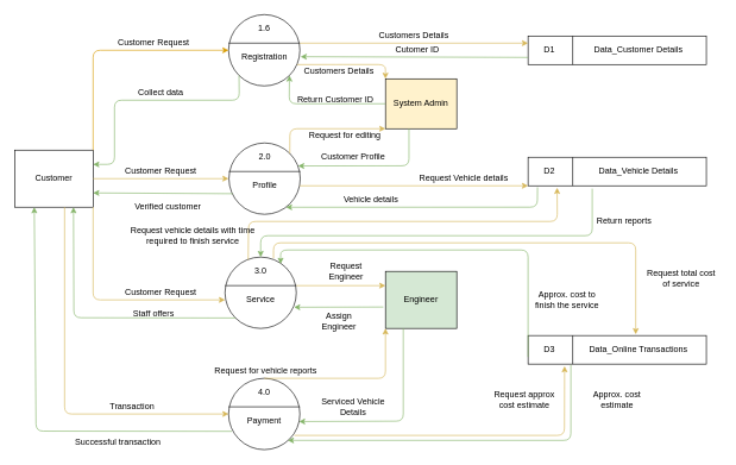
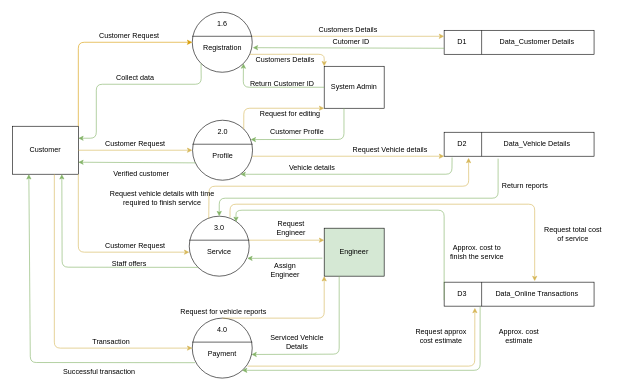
- <mxCell id="4" value="System Admin" style="whiteSpace=wrap;html=1;align=center;fillColor=#fff2cc;" parent="1" vertex="1"><mxGeometry x="540" y="110" width="100" height="70" as="geometry" /></mxCell>
+ <mxCell id="4" value="System Admin" style="whiteSpace=wrap;html=1;align=center;" parent="1" vertex="1"><mxGeometry x="540" y="110" width="100" height="70" as="geometry" /></mxCell>
